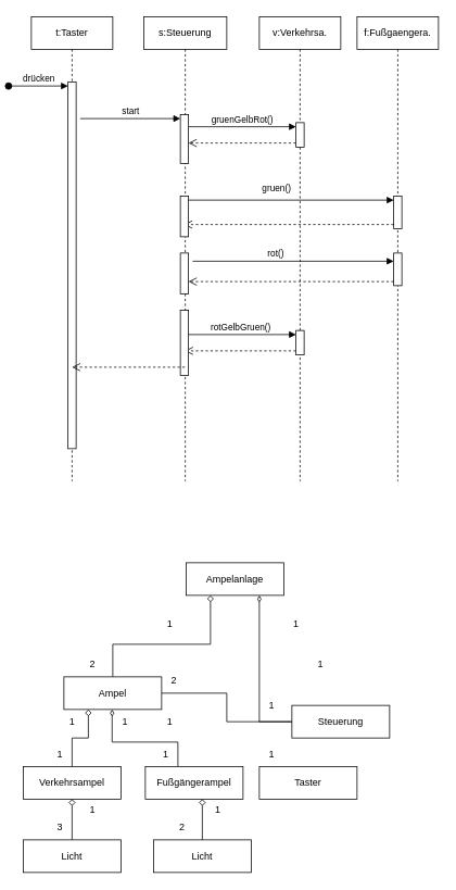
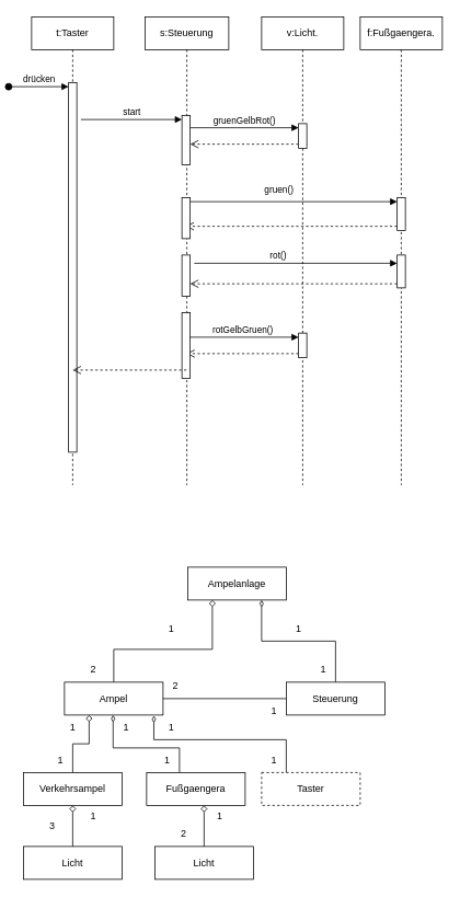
- <mxCell id="54" value="v:Verkehrsa." style="shape=umlLifeline;perimeter=lifelinePerimeter;whiteSpace=wrap;html=1;container=1;dropTarget=0;collapsible=0;recursiveResize=0;outlineConnect=0;portConstraint=eastwest;newEdgeStyle={&quot;curved&quot;:0,&quot;rounded&quot;:0};" parent="1" vertex="1"><mxGeometry x="310" y="20" width="100" height="570" as="geometry" /></mxCell>
+ <mxCell id="54" value="v:Licht." style="shape=umlLifeline;perimeter=lifelinePerimeter;whiteSpace=wrap;html=1;container=1;dropTarget=0;collapsible=0;recursiveResize=0;outlineConnect=0;portConstraint=eastwest;newEdgeStyle={&quot;curved&quot;:0,&quot;rounded&quot;:0};" parent="1" vertex="1"><mxGeometry x="310" y="20" width="100" height="570" as="geometry" /></mxCell>
- <mxCell id="10" value="Steuerung" style="rounded=0;whiteSpace=wrap;html=1;" parent="1" vertex="1"><mxGeometry x="350" y="865" width="120" height="40" as="geometry" /></mxCell>
+ <mxCell id="10" value="Steuerung" style="rounded=0;whiteSpace=wrap;html=1;" parent="1" vertex="1"><mxGeometry x="340" y="830" width="120" height="40" as="geometry" /></mxCell>
+ <mxCell id="16" style="edgeStyle=orthogonalEdgeStyle;rounded=0;orthogonalLoop=1;jettySize=auto;html=1;entryX=0.907;entryY=1.02;entryDx=0;entryDy=0;entryPerimeter=0;endArrow=diamondThin;endFill=0;" parent="1" source="15" target="7" edge="1"><mxGeometry relative="1" as="geometry"><Array as="points"><mxPoint x="340" y="900" /><mxPoint x="179" y="900" /></Array></mxGeometry></mxCell>
- <mxCell id="14" value="Fußgängerampel" style="rounded=0;whiteSpace=wrap;html=1;" parent="1" vertex="1"><mxGeometry x="170" y="940" width="120" height="40" as="geometry" /></mxCell>
+ <mxCell id="14" value="Fußgaengera" style="rounded=0;whiteSpace=wrap;html=1;" parent="1" vertex="1"><mxGeometry x="170" y="940" width="120" height="40" as="geometry" /></mxCell>
- <mxCell id="15" value="Taster" style="rounded=0;whiteSpace=wrap;html=1;" parent="1" vertex="1"><mxGeometry x="310" y="940" width="120" height="40" as="geometry" /></mxCell>
+ <mxCell id="15" value="Taster" style="rounded=0;whiteSpace=wrap;html=1;dashed=1;" parent="1" vertex="1"><mxGeometry x="310" y="940" width="120" height="40" as="geometry" /></mxCell>
- <mxCell id="33" value="3" style="text;html=1;align=center;verticalAlign=middle;resizable=0;points=[];autosize=1;strokeColor=none;fillColor=none;" parent="1" vertex="1"><mxGeometry x="50" y="1000" width="30" height="30" as="geometry" /></mxCell>
+ <mxCell id="33" value="3" style="text;html=1;align=center;verticalAlign=middle;resizable=0;points=[];autosize=1;strokeColor=none;fillColor=none;" parent="1" vertex="1"><mxGeometry x="40" y="990" width="30" height="30" as="geometry" /></mxCell>
